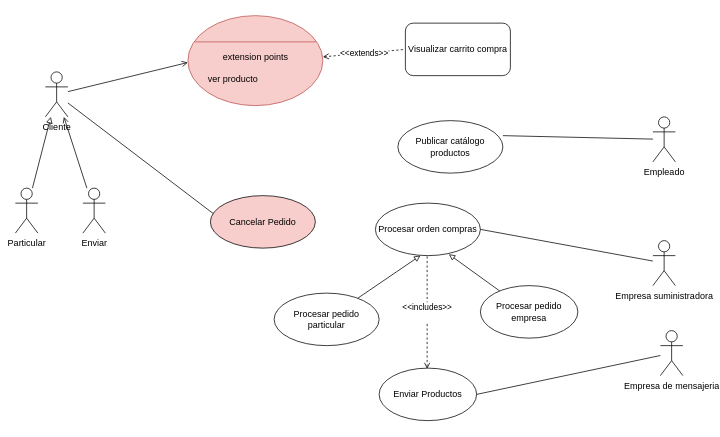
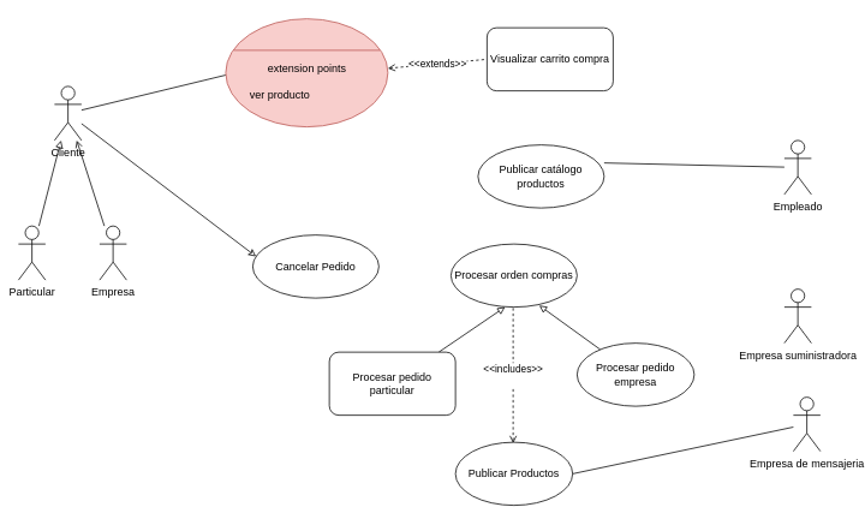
- <mxCell id="2" style="edgeStyle=none;rounded=0;orthogonalLoop=1;jettySize=auto;html=1;entryX=0;entryY=0.75;entryDx=0;entryDy=0;endArrow=open;endFill=0;" edge="1" parent="1" source="4" target="27"><mxGeometry relative="1" as="geometry"><mxPoint x="220" y="62.5" as="targetPoint" /></mxGeometry></mxCell>
+ <mxCell id="2" style="edgeStyle=none;rounded=0;orthogonalLoop=1;jettySize=auto;html=1;entryX=0;entryY=0.75;entryDx=0;entryDy=0;endArrow=none;endFill=0;" edge="1" parent="1" source="4" target="27"><mxGeometry relative="1" as="geometry"><mxPoint x="220" y="62.5" as="targetPoint" /></mxGeometry></mxCell>
- <mxCell id="3" style="edgeStyle=none;rounded=0;orthogonalLoop=1;jettySize=auto;html=1;entryX=0.026;entryY=0.34;entryDx=0;entryDy=0;entryPerimeter=0;endArrow=none;endFill=0;" edge="1" parent="1" source="4" target="9"><mxGeometry relative="1" as="geometry" /></mxCell>
+ <mxCell id="3" style="edgeStyle=none;rounded=0;orthogonalLoop=1;jettySize=auto;html=1;entryX=0.026;entryY=0.34;entryDx=0;entryDy=0;entryPerimeter=0;endArrow=classic;endFill=0;" edge="1" parent="1" source="4" target="9"><mxGeometry relative="1" as="geometry" /></mxCell>
- <mxCell id="9" value="Cancelar Pedido" style="ellipse;whiteSpace=wrap;html=1;fillColor=#f8cecc;" vertex="1" parent="1"><mxGeometry x="280" y="260" width="140" height="70" as="geometry" /></mxCell>
+ <mxCell id="9" value="Cancelar Pedido" style="ellipse;whiteSpace=wrap;html=1;" vertex="1" parent="1"><mxGeometry x="280" y="260" width="140" height="70" as="geometry" /></mxCell>
- <mxCell id="8" value="Enviar" style="shape=umlActor;verticalLabelPosition=bottom;verticalAlign=top;html=1;" vertex="1" parent="1"><mxGeometry x="110" y="250" width="30" height="60" as="geometry" /></mxCell>
+ <mxCell id="8" value="Empresa" style="shape=umlActor;verticalLabelPosition=bottom;verticalAlign=top;html=1;" vertex="1" parent="1"><mxGeometry x="110" y="250" width="30" height="60" as="geometry" /></mxCell>
- <mxCell id="21" style="edgeStyle=none;rounded=0;orthogonalLoop=1;jettySize=auto;html=1;entryX=1;entryY=0.5;entryDx=0;entryDy=0;startArrow=none;startFill=0;endArrow=none;endFill=0;" edge="1" parent="1" source="22" target="12"><mxGeometry relative="1" as="geometry" /></mxCell>
- <mxCell id="17" value="Procesar pedido particular" style="ellipse;whiteSpace=wrap;html=1;" vertex="1" parent="1"><mxGeometry x="365" y="390" width="140" height="70" as="geometry" /></mxCell>
+ <mxCell id="17" value="Procesar pedido particular" style="whiteSpace=wrap;html=1;rounded=1;" vertex="1" parent="1"><mxGeometry x="365" y="390" width="140" height="70" as="geometry" /></mxCell>
- <mxCell id="20" value="Enviar Productos" style="ellipse;whiteSpace=wrap;html=1;" vertex="1" parent="1"><mxGeometry x="505" y="490" width="130" height="70" as="geometry" /></mxCell>
+ <mxCell id="20" value="Publicar Productos" style="ellipse;whiteSpace=wrap;html=1;" vertex="1" parent="1"><mxGeometry x="505" y="490" width="130" height="70" as="geometry" /></mxCell>
